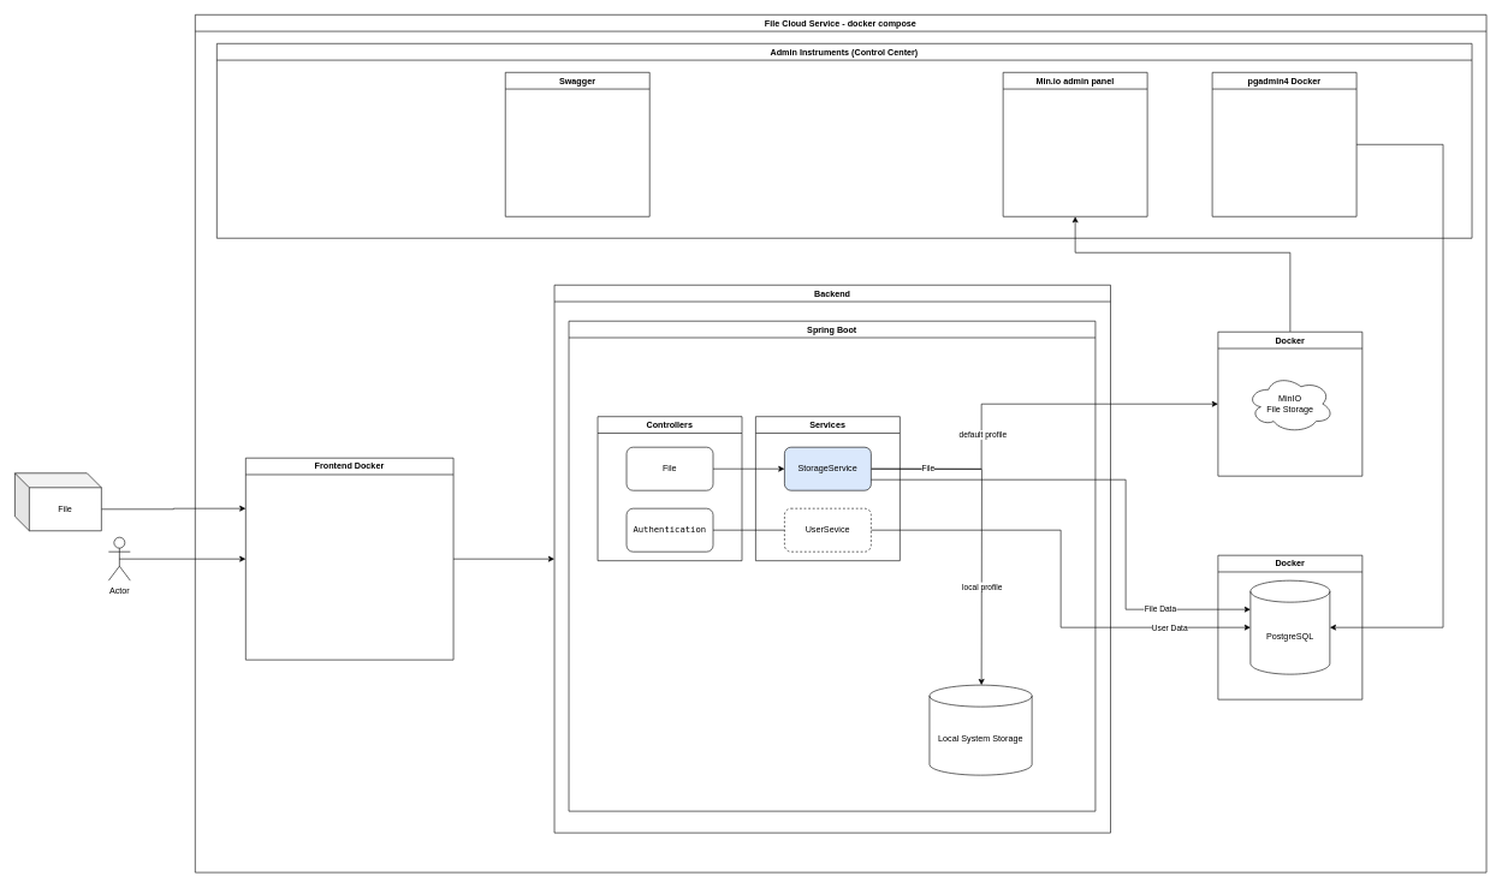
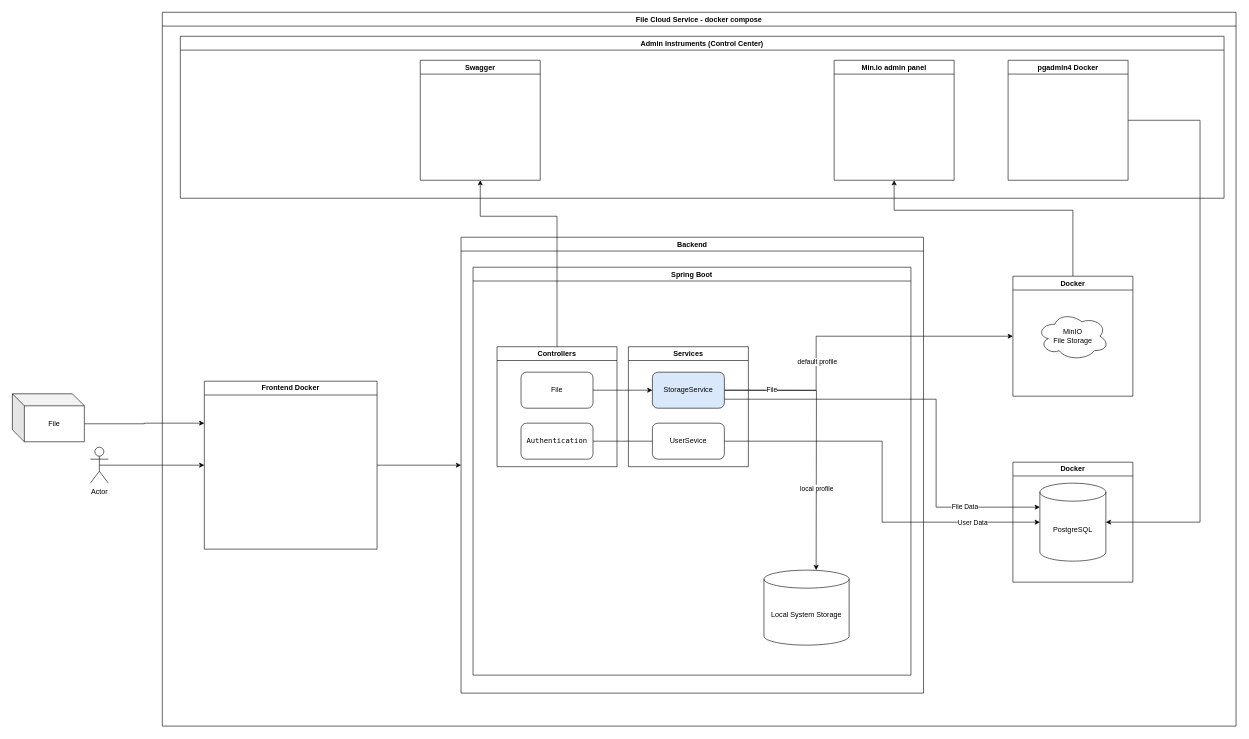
+ <mxCell id="28" style="edgeStyle=orthogonalEdgeStyle;rounded=0;orthogonalLoop=1;jettySize=auto;html=1;exitX=0.5;exitY=0;exitDx=0;exitDy=0;entryX=0.5;entryY=1;entryDx=0;entryDy=0;" parent="2" source="7" target="25" edge="1"><mxGeometry relative="1" as="geometry"><Array as="points"><mxPoint x="658" y="340" /><mxPoint x="530" y="340" /></Array></mxGeometry></mxCell>
- <mxCell id="11" value="UserSevice" style="rounded=1;whiteSpace=wrap;html=1;dashed=1;" parent="10" vertex="1"><mxGeometry x="40" y="127.5" width="120" height="60" as="geometry" /></mxCell>
+ <mxCell id="11" value="UserSevice" style="rounded=1;whiteSpace=wrap;html=1;" parent="10" vertex="1"><mxGeometry x="40" y="127.5" width="120" height="60" as="geometry" /></mxCell>
- <mxCell id="15" value="Local System Storage" style="shape=cylinder3;whiteSpace=wrap;html=1;boundedLbl=1;backgroundOutline=1;size=15;" vertex="1" parent="6"><mxGeometry x="500" y="505" width="142" height="125" as="geometry" /></mxCell>
+ <mxCell id="15" value="Local System Storage" style="shape=cylinder3;whiteSpace=wrap;html=1;boundedLbl=1;backgroundOutline=1;size=15;" vertex="1" parent="6"><mxGeometry x="485" y="505" width="142" height="125" as="geometry" /></mxCell>
